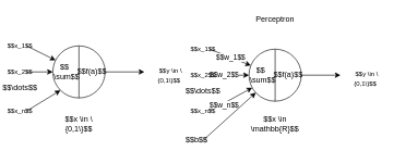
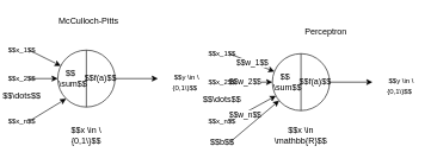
+ <mxCell id="34" value="&amp;nbsp; McCulloch-Pitts" style="text;html=1;strokeColor=none;fillColor=none;align=center;verticalAlign=middle;whiteSpace=wrap;rounded=0;" parent="1" vertex="1"><mxGeometry x="65" width="110" height="20" as="geometry" y="20" /></mxCell>
- <mxCell id="35" value="Perceptron" style="text;html=1;strokeColor=none;fillColor=none;align=center;verticalAlign=middle;whiteSpace=wrap;rounded=0;" parent="1" vertex="1"><mxGeometry x="365" width="110" height="20" as="geometry" y="20" /></mxCell>
+ <mxCell id="35" value="Perceptron" style="text;html=1;strokeColor=none;fillColor=none;align=center;verticalAlign=middle;whiteSpace=wrap;rounded=0;" parent="1" vertex="1"><mxGeometry x="400" y="35" width="110" height="20" as="geometry" /></mxCell>
- <mxCell id="23" value="$$b$$" style="text;html=1;strokeColor=none;fillColor=none;align=center;verticalAlign=middle;whiteSpace=wrap;rounded=0;" parent="1" vertex="1"><mxGeometry x="290" y="205" width="20" height="20" as="geometry" /></mxCell>
+ <mxCell id="23" value="$$b$$" style="text;html=1;strokeColor=none;fillColor=none;align=center;verticalAlign=middle;whiteSpace=wrap;rounded=0;" parent="1" vertex="1"><mxGeometry x="300" y="190" width="20" height="20" as="geometry" /></mxCell>
